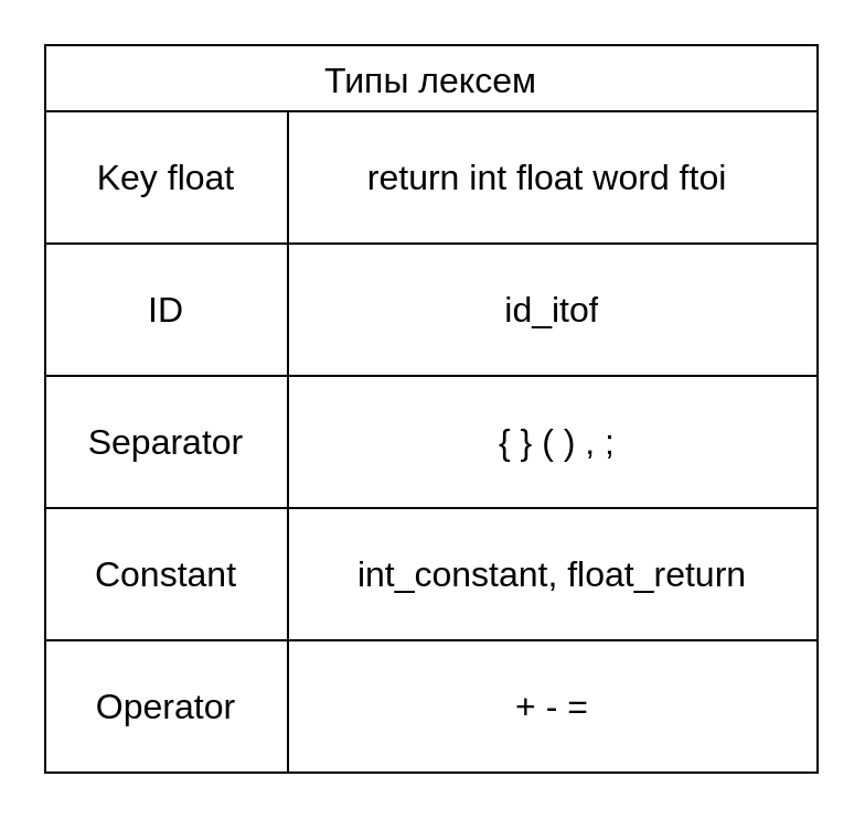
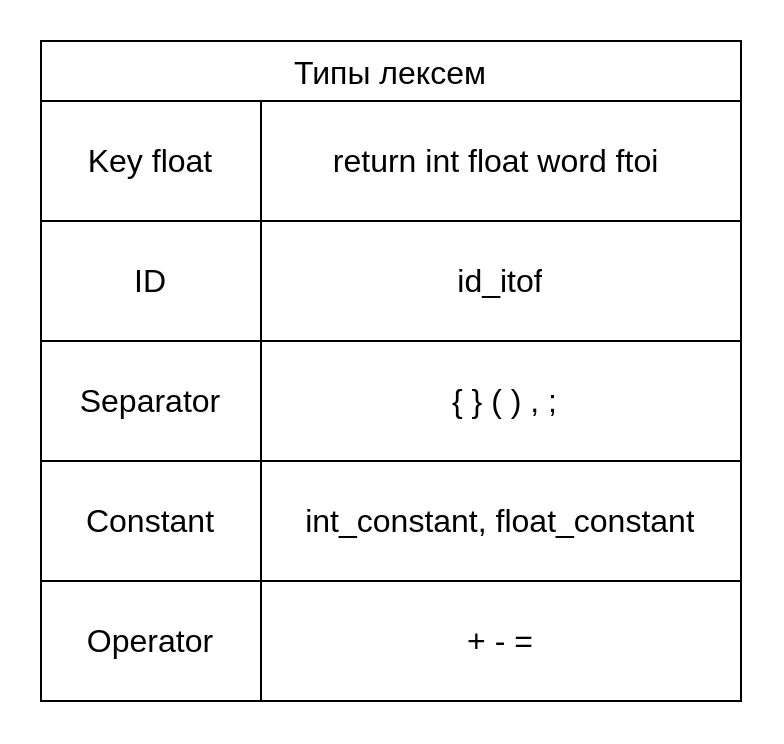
- <mxCell id="14" value="int_constant, float_return" style="shape=partialRectangle;html=1;whiteSpace=wrap;connectable=0;strokeColor=inherit;overflow=hidden;fillColor=none;top=0;left=0;bottom=0;right=0;pointerEvents=1;fontSize=16;" parent="12" vertex="1"><mxGeometry x="110" width="240" height="60" as="geometry"><mxRectangle width="240" height="60" as="alternateBounds" /></mxGeometry></mxCell>
+ <mxCell id="14" value="int_constant, float_constant" style="shape=partialRectangle;html=1;whiteSpace=wrap;connectable=0;strokeColor=inherit;overflow=hidden;fillColor=none;top=0;left=0;bottom=0;right=0;pointerEvents=1;fontSize=16;" parent="12" vertex="1"><mxGeometry x="110" width="240" height="60" as="geometry"><mxRectangle width="240" height="60" as="alternateBounds" /></mxGeometry></mxCell>
